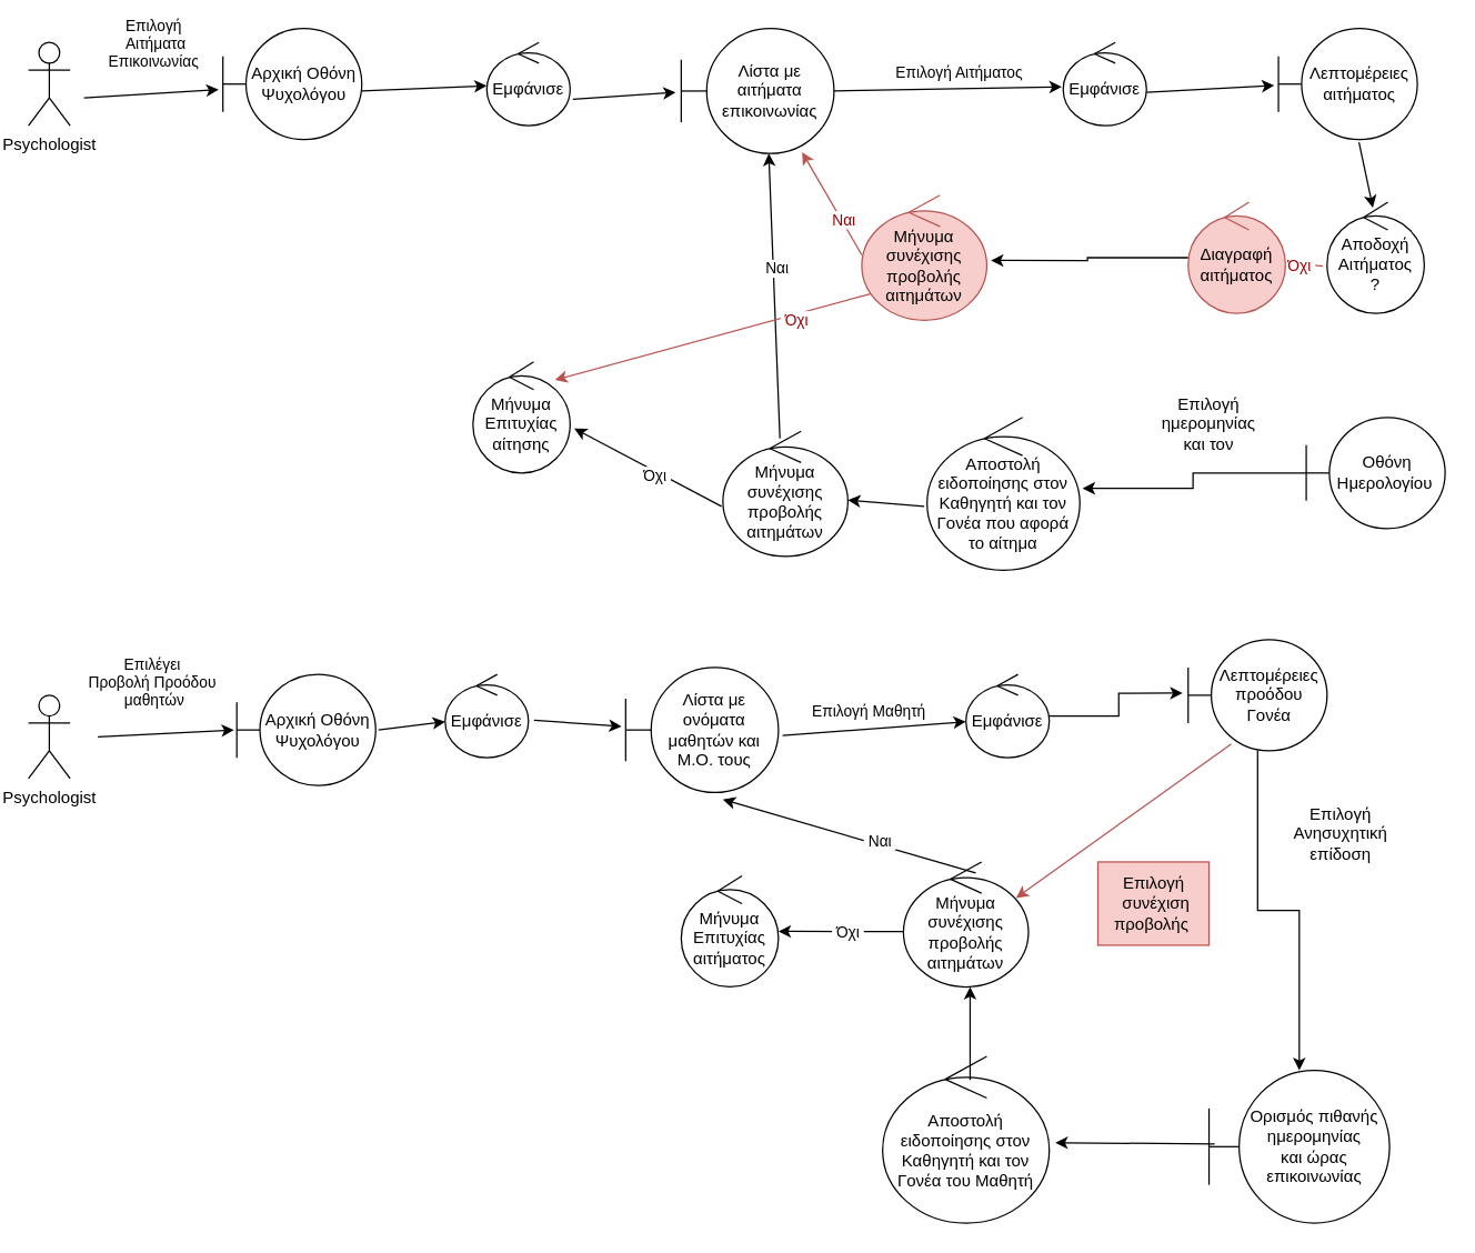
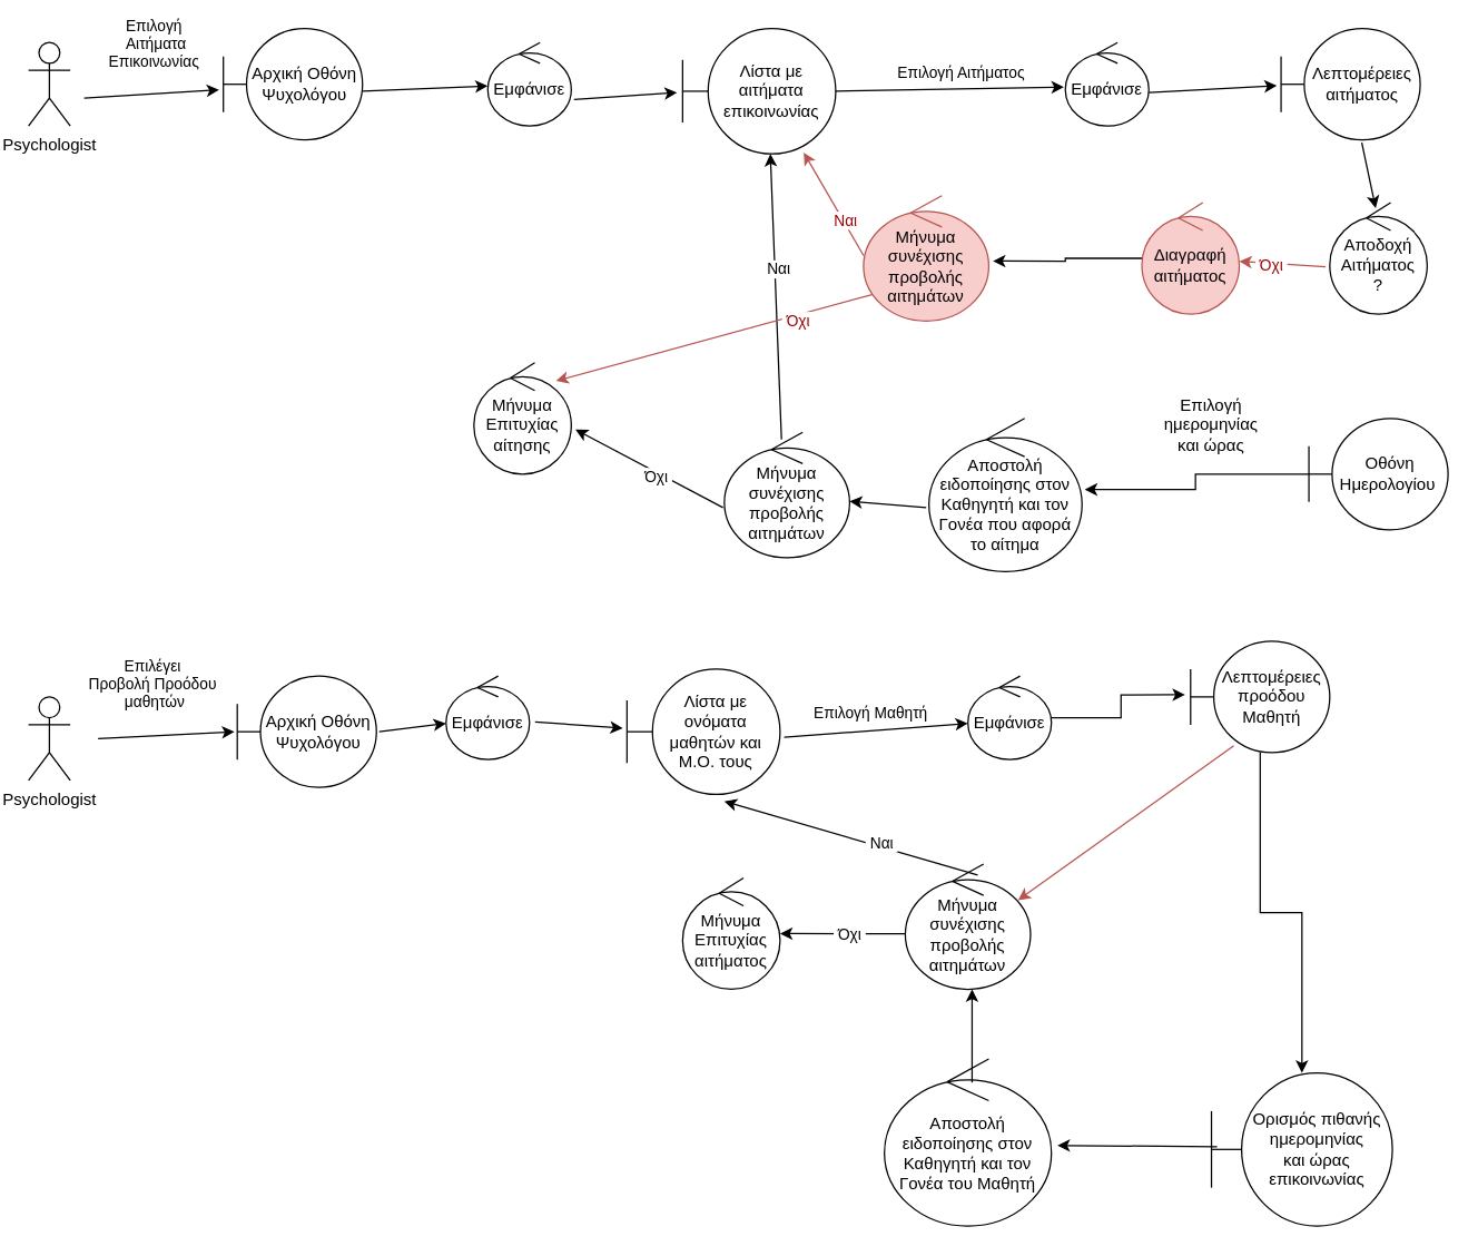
- <mxCell id="60" value="Διαγραφή αιτήματος" style="ellipse;shape=umlControl;whiteSpace=wrap;html=1;fillColor=#f8cecc;strokeColor=#b85450;" vertex="1" parent="1"><mxGeometry x="855" y="145" width="70" height="80" as="geometry" /></mxCell>
+ <mxCell id="60" value="Διαγραφή αιτήματος" style="ellipse;shape=umlControl;whiteSpace=wrap;html=1;fillColor=#f8cecc;strokeColor=#b85450;" vertex="1" parent="1"><mxGeometry x="820" y="145" width="70" height="80" as="geometry" /></mxCell>
- <mxCell id="58" value="Επιλογή ημερομηνίας και τον" style="text;html=1;strokeColor=none;fillColor=none;align=center;verticalAlign=middle;whiteSpace=wrap;rounded=0;" vertex="1" parent="1"><mxGeometry x="840" y="290" width="60" height="30" as="geometry" /></mxCell>
+ <mxCell id="58" value="Επιλογή ημερομηνίας και ώρας" style="text;html=1;strokeColor=none;fillColor=none;align=center;verticalAlign=middle;whiteSpace=wrap;rounded=0;" vertex="1" parent="1"><mxGeometry x="840" y="290" width="60" height="30" as="geometry" /></mxCell>
- <mxCell id="45" value="Λεπτομέρειες προόδου Γονέα" style="shape=umlBoundary;whiteSpace=wrap;html=1;" parent="1" vertex="1"><mxGeometry x="855" y="460" width="100" height="80" as="geometry" /></mxCell>
+ <mxCell id="45" value="Λεπτομέρειες προόδου Μαθητή" style="shape=umlBoundary;whiteSpace=wrap;html=1;" parent="1" vertex="1"><mxGeometry x="855" y="460" width="100" height="80" as="geometry" /></mxCell>
- <mxCell id="61" value="Επιλογή Ανησυχητική επίδοση" style="text;html=1;strokeColor=none;fillColor=none;align=center;verticalAlign=middle;whiteSpace=wrap;rounded=0;" vertex="1" parent="1"><mxGeometry x="920" y="580" width="90" height="40" as="geometry" /></mxCell>
- <mxCell id="63" value="Επιλογή&lt;br&gt;&amp;nbsp;συνέχιση &lt;br&gt;προβολής&amp;nbsp;" style="text;html=1;align=center;verticalAlign=middle;resizable=0;points=[];autosize=1;strokeColor=#b85450;fillColor=#f8cecc;" vertex="1" parent="1"><mxGeometry x="790" y="620" width="80" height="60" as="geometry" /></mxCell>
